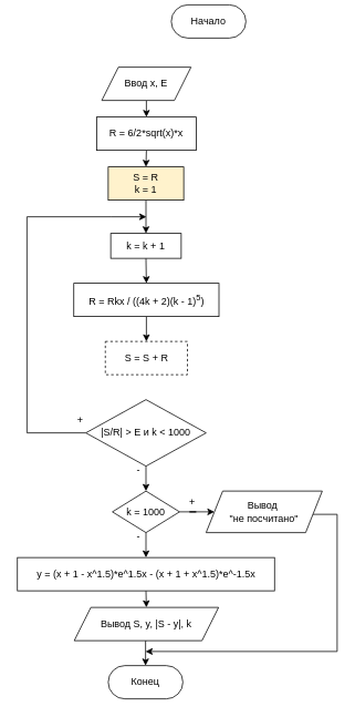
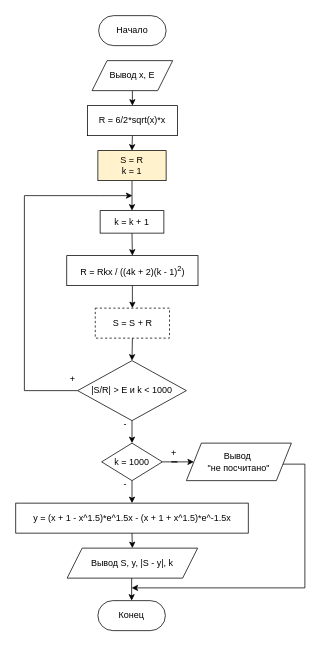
- <mxCell id="2" value="Начало" style="rounded=1;whiteSpace=wrap;html=1;arcSize=50;" vertex="1" parent="1"><mxGeometry x="206" y="5" width="90" height="40" as="geometry" /></mxCell>
+ <mxCell id="2" value="Начало" style="rounded=1;whiteSpace=wrap;html=1;arcSize=50;" vertex="1" parent="1"><mxGeometry x="131" y="20" width="90" height="40" as="geometry" /></mxCell>
- <mxCell id="4" value="Ввод x, E" style="shape=parallelogram;perimeter=parallelogramPerimeter;whiteSpace=wrap;html=1;fixedSize=1;" vertex="1" parent="1"><mxGeometry x="122.25" y="80" width="107.5" height="40" as="geometry" /></mxCell>
+ <mxCell id="4" value="Вывод x, E" style="shape=parallelogram;perimeter=parallelogramPerimeter;whiteSpace=wrap;html=1;fixedSize=1;" vertex="1" parent="1"><mxGeometry x="122.25" y="80" width="107.5" height="40" as="geometry" /></mxCell>
- <mxCell id="12" value="R = Rkx / ((4k + 2)(k - 1)&lt;sup&gt;5&lt;/sup&gt;)" style="rounded=0;whiteSpace=wrap;html=1;" vertex="1" parent="1"><mxGeometry x="88.5" y="340" width="175" height="40" as="geometry" /></mxCell>
+ <mxCell id="12" value="R = Rkx / ((4k + 2)(k - 1)&lt;sup&gt;2&lt;/sup&gt;)" style="rounded=0;whiteSpace=wrap;html=1;" vertex="1" parent="1"><mxGeometry x="88.5" y="340" width="175" height="40" as="geometry" /></mxCell>
+ <mxCell id="13" style="edgeStyle=orthogonalEdgeStyle;rounded=0;orthogonalLoop=1;jettySize=auto;html=1;exitX=0.5;exitY=1;exitDx=0;exitDy=0;entryX=0.5;entryY=0;entryDx=0;entryDy=0;" edge="1" parent="1" source="14" target="17"><mxGeometry relative="1" as="geometry" /></mxCell>
